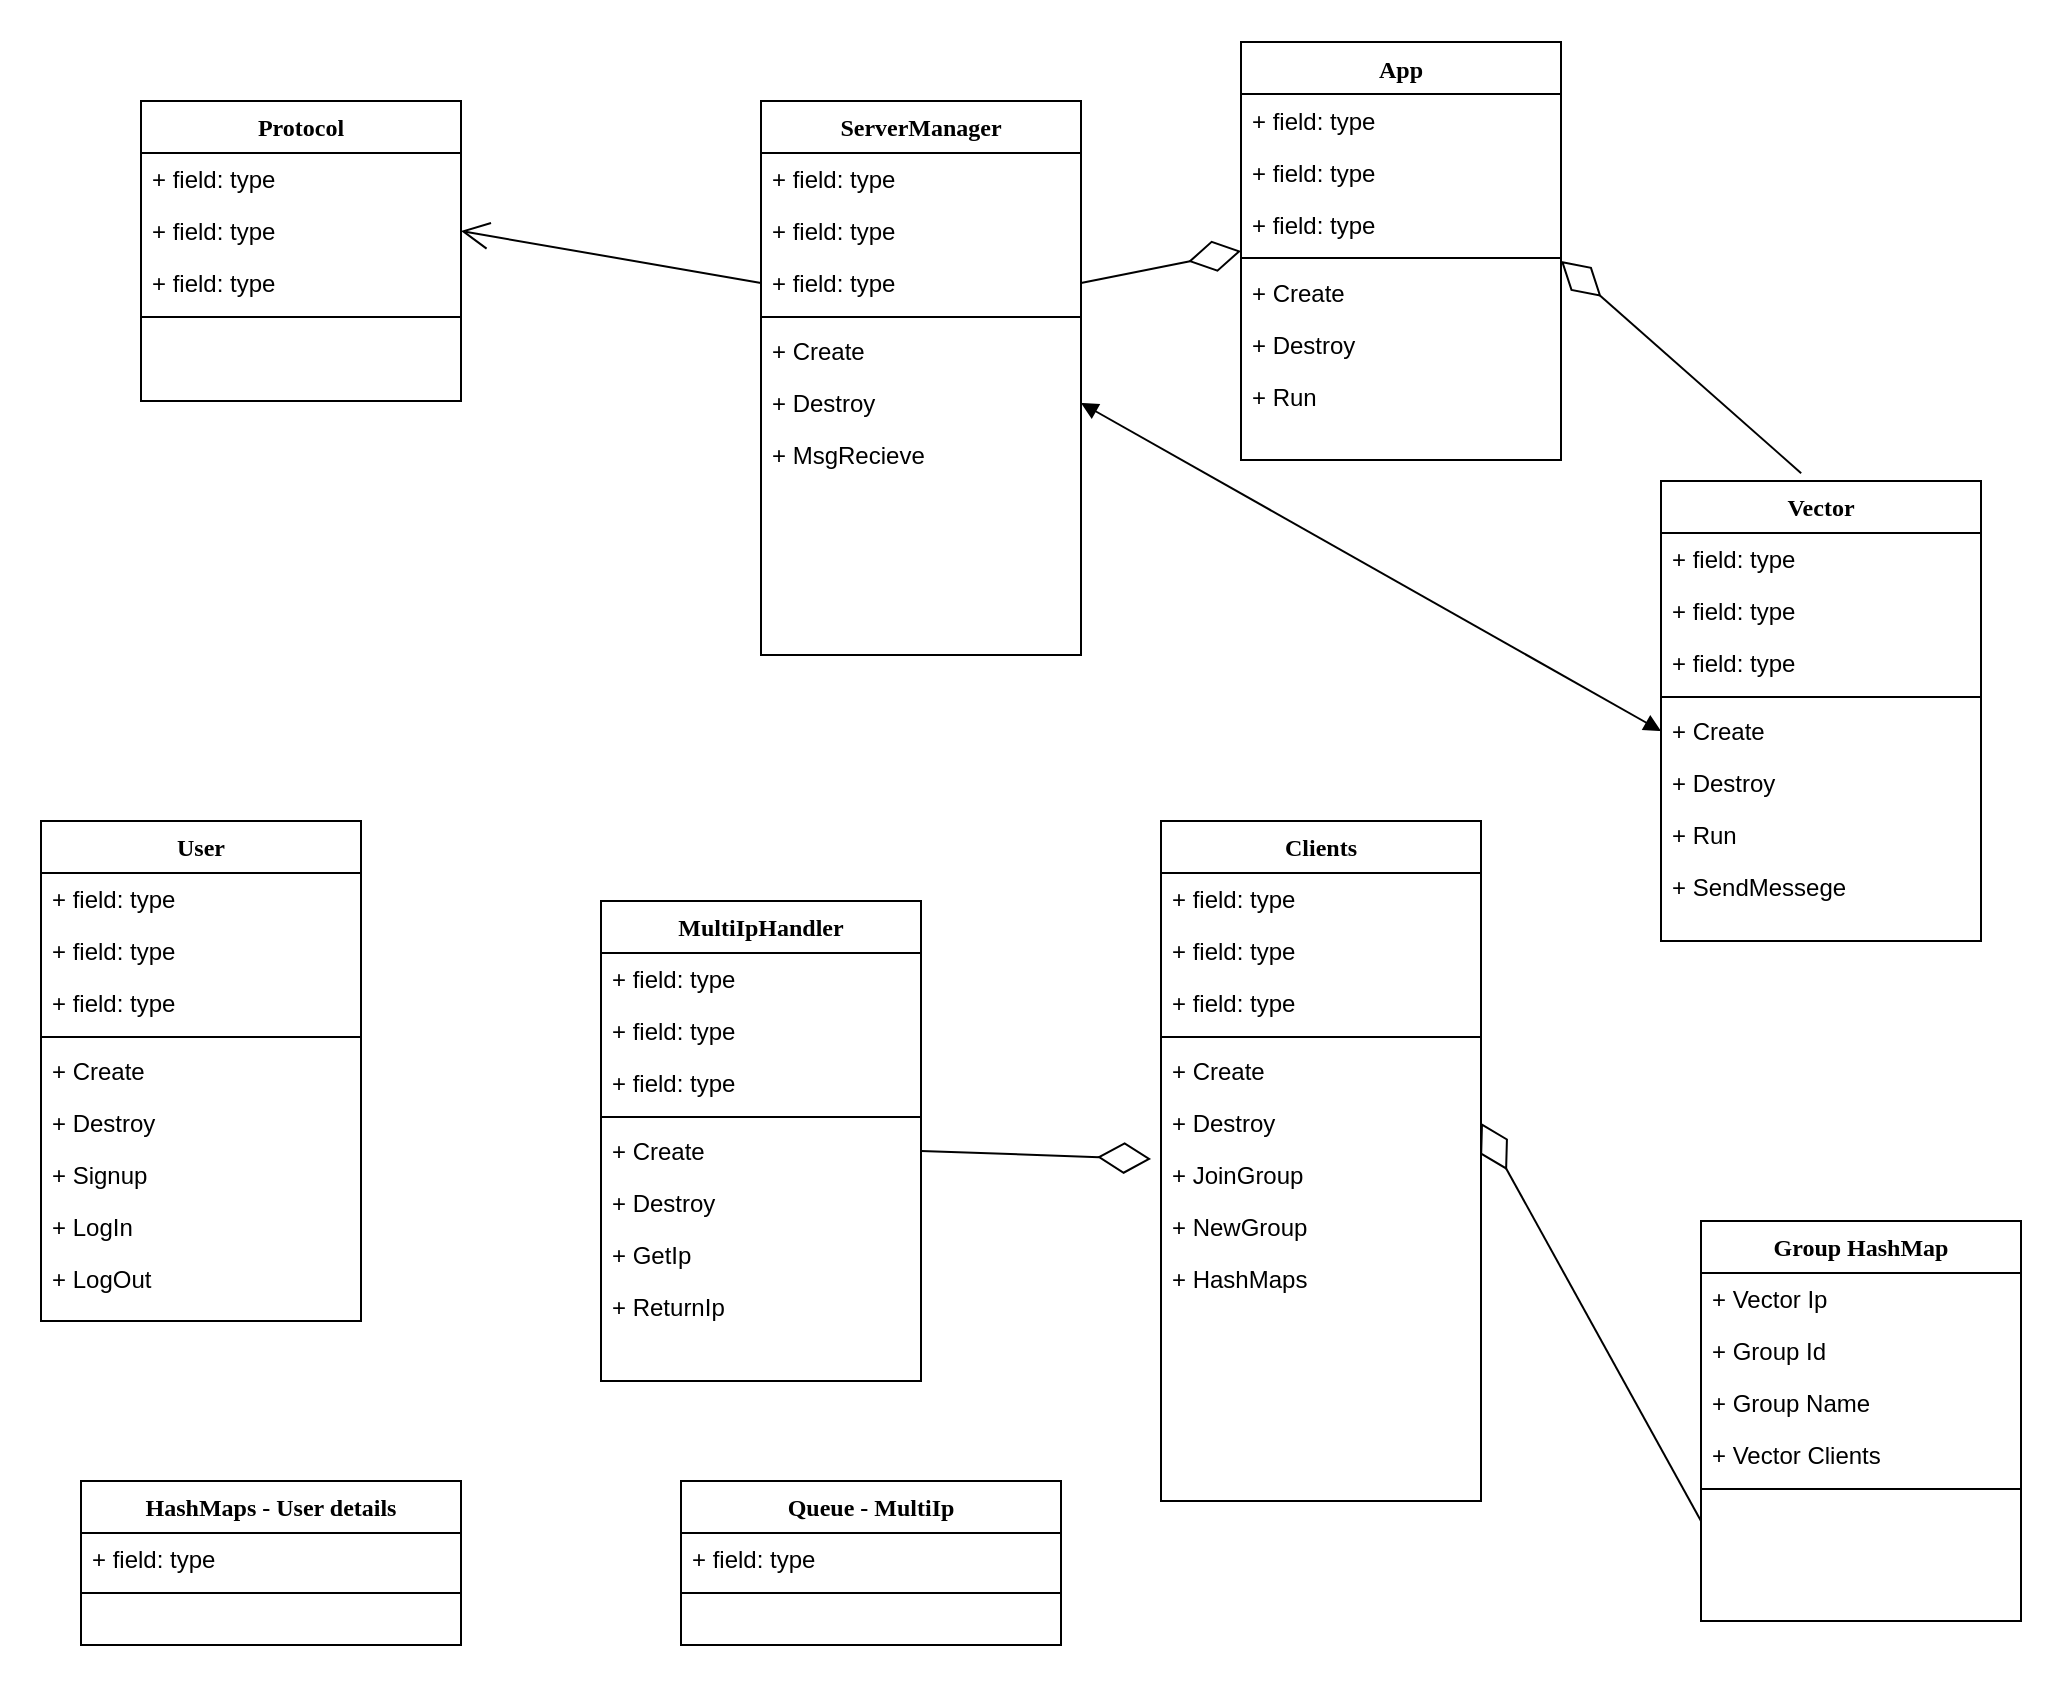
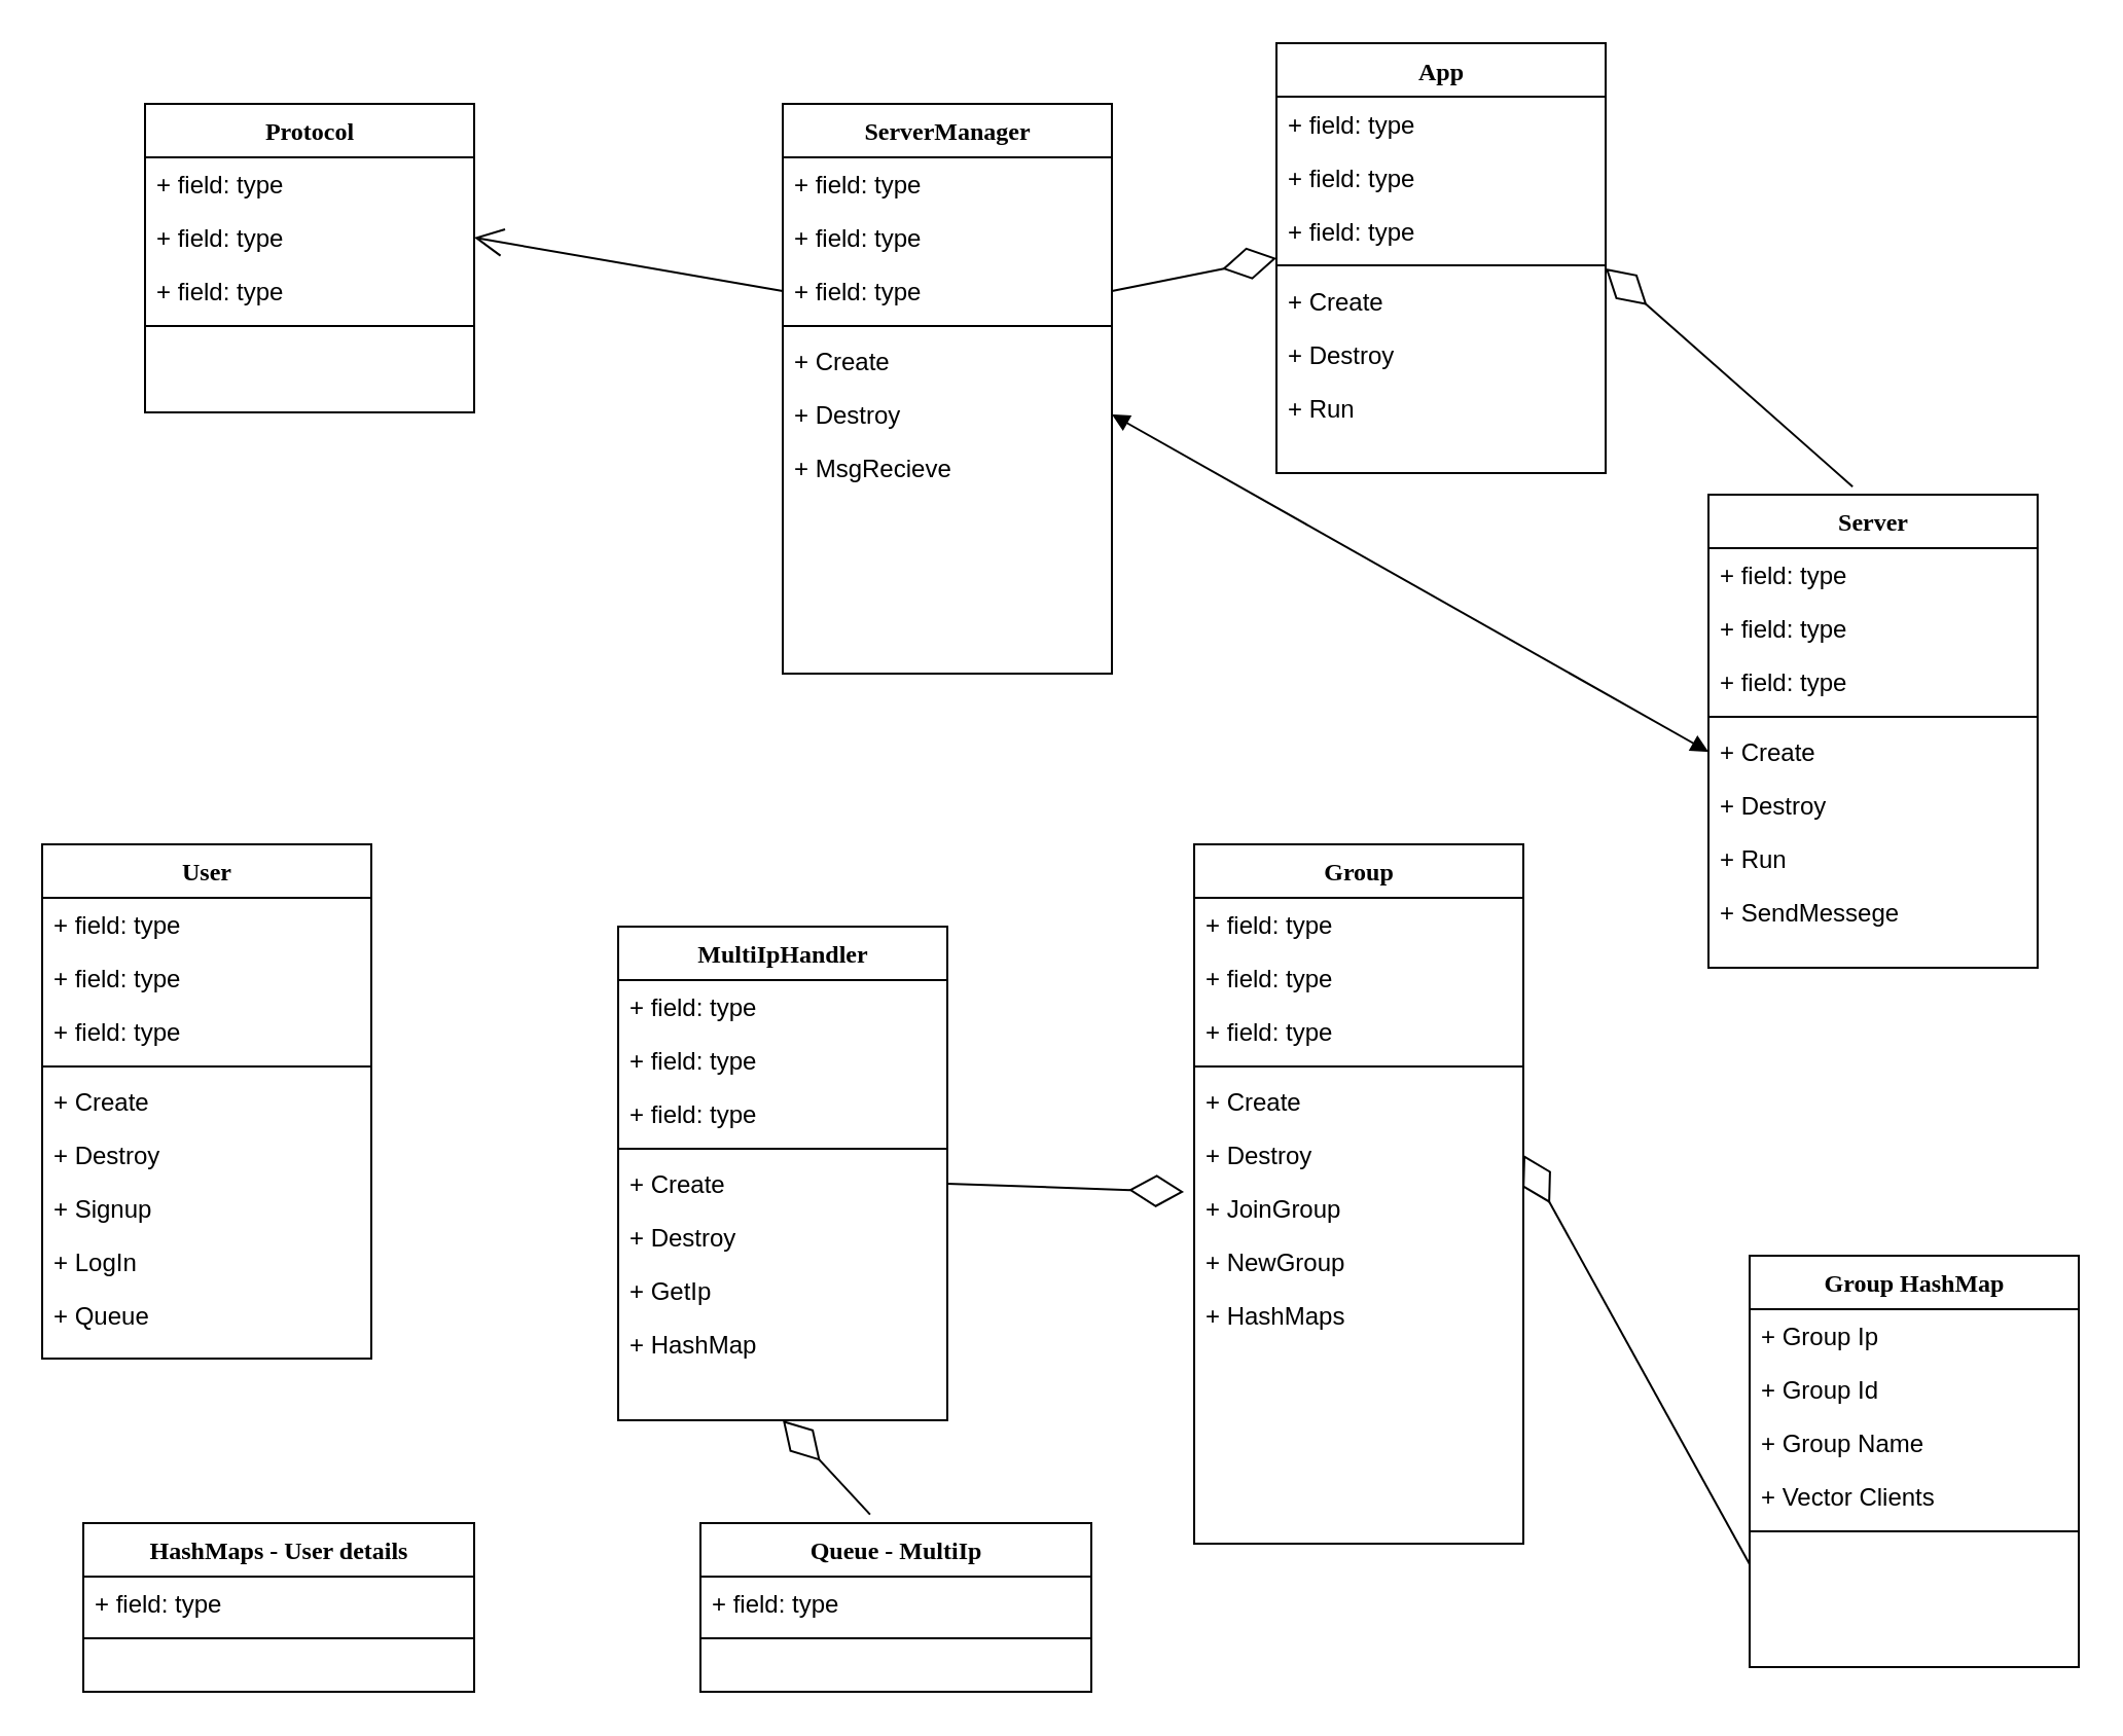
- <mxCell id="10" value="Vector" style="swimlane;html=1;fontStyle=1;align=center;verticalAlign=top;childLayout=stackLayout;horizontal=1;startSize=26;horizontalStack=0;resizeParent=1;resizeLast=0;collapsible=1;marginBottom=0;swimlaneFillColor=#ffffff;rounded=0;shadow=0;comic=0;labelBackgroundColor=none;strokeWidth=1;fillColor=none;fontFamily=Verdana;fontSize=12" parent="1" vertex="1"><mxGeometry x="830" y="240" width="160" height="230" as="geometry" /></mxCell>
+ <mxCell id="10" value="Server" style="swimlane;html=1;fontStyle=1;align=center;verticalAlign=top;childLayout=stackLayout;horizontal=1;startSize=26;horizontalStack=0;resizeParent=1;resizeLast=0;collapsible=1;marginBottom=0;swimlaneFillColor=#ffffff;rounded=0;shadow=0;comic=0;labelBackgroundColor=none;strokeWidth=1;fillColor=none;fontFamily=Verdana;fontSize=12" parent="1" vertex="1"><mxGeometry x="830" y="240" width="160" height="230" as="geometry" /></mxCell>
- <mxCell id="19" value="Clients" style="swimlane;html=1;fontStyle=1;align=center;verticalAlign=top;childLayout=stackLayout;horizontal=1;startSize=26;horizontalStack=0;resizeParent=1;resizeLast=0;collapsible=1;marginBottom=0;swimlaneFillColor=#ffffff;rounded=0;shadow=0;comic=0;labelBackgroundColor=none;strokeWidth=1;fillColor=none;fontFamily=Verdana;fontSize=12" parent="1" vertex="1"><mxGeometry x="580" y="410" width="160" height="340" as="geometry" /></mxCell>
+ <mxCell id="19" value="Group" style="swimlane;html=1;fontStyle=1;align=center;verticalAlign=top;childLayout=stackLayout;horizontal=1;startSize=26;horizontalStack=0;resizeParent=1;resizeLast=0;collapsible=1;marginBottom=0;swimlaneFillColor=#ffffff;rounded=0;shadow=0;comic=0;labelBackgroundColor=none;strokeWidth=1;fillColor=none;fontFamily=Verdana;fontSize=12" parent="1" vertex="1"><mxGeometry x="580" y="410" width="160" height="340" as="geometry" /></mxCell>
- <mxCell id="51" value="+ LogOut" style="text;html=1;strokeColor=none;fillColor=none;align=left;verticalAlign=top;spacingLeft=4;spacingRight=4;whiteSpace=wrap;overflow=hidden;rotatable=0;points=[[0,0.5],[1,0.5]];portConstraint=eastwest;" parent="42" vertex="1"><mxGeometry y="216" width="160" height="26" as="geometry" /></mxCell>
+ <mxCell id="51" value="+ Queue" style="text;html=1;strokeColor=none;fillColor=none;align=left;verticalAlign=top;spacingLeft=4;spacingRight=4;whiteSpace=wrap;overflow=hidden;rotatable=0;points=[[0,0.5],[1,0.5]];portConstraint=eastwest;" parent="42" vertex="1"><mxGeometry y="216" width="160" height="26" as="geometry" /></mxCell>
- <mxCell id="56" value="+ Vector Ip" style="text;html=1;strokeColor=none;fillColor=none;align=left;verticalAlign=top;spacingLeft=4;spacingRight=4;whiteSpace=wrap;overflow=hidden;rotatable=0;points=[[0,0.5],[1,0.5]];portConstraint=eastwest;" parent="55" vertex="1"><mxGeometry y="26" width="160" height="26" as="geometry" /></mxCell>
+ <mxCell id="56" value="+ Group Ip" style="text;html=1;strokeColor=none;fillColor=none;align=left;verticalAlign=top;spacingLeft=4;spacingRight=4;whiteSpace=wrap;overflow=hidden;rotatable=0;points=[[0,0.5],[1,0.5]];portConstraint=eastwest;" parent="55" vertex="1"><mxGeometry y="26" width="160" height="26" as="geometry" /></mxCell>
- <mxCell id="69" value="+ ReturnIp" style="text;html=1;strokeColor=none;fillColor=none;align=left;verticalAlign=top;spacingLeft=4;spacingRight=4;whiteSpace=wrap;overflow=hidden;rotatable=0;points=[[0,0.5],[1,0.5]];portConstraint=eastwest;" parent="61" vertex="1"><mxGeometry y="190" width="160" height="26" as="geometry" /></mxCell>
+ <mxCell id="69" value="+ HashMap" style="text;html=1;strokeColor=none;fillColor=none;align=left;verticalAlign=top;spacingLeft=4;spacingRight=4;whiteSpace=wrap;overflow=hidden;rotatable=0;points=[[0,0.5],[1,0.5]];portConstraint=eastwest;" parent="61" vertex="1"><mxGeometry y="190" width="160" height="26" as="geometry" /></mxCell>
+ <mxCell id="76" value="" style="endArrow=diamondThin;endFill=0;endSize=24;html=1;entryX=0.5;entryY=1;entryDx=0;entryDy=0;exitX=0.434;exitY=-0.051;exitDx=0;exitDy=0;exitPerimeter=0;" parent="1" source="71" target="61" edge="1"><mxGeometry width="160" relative="1" as="geometry"><mxPoint x="530" y="710" as="sourcePoint" /><mxPoint x="580" y="660" as="targetPoint" /></mxGeometry></mxCell>
